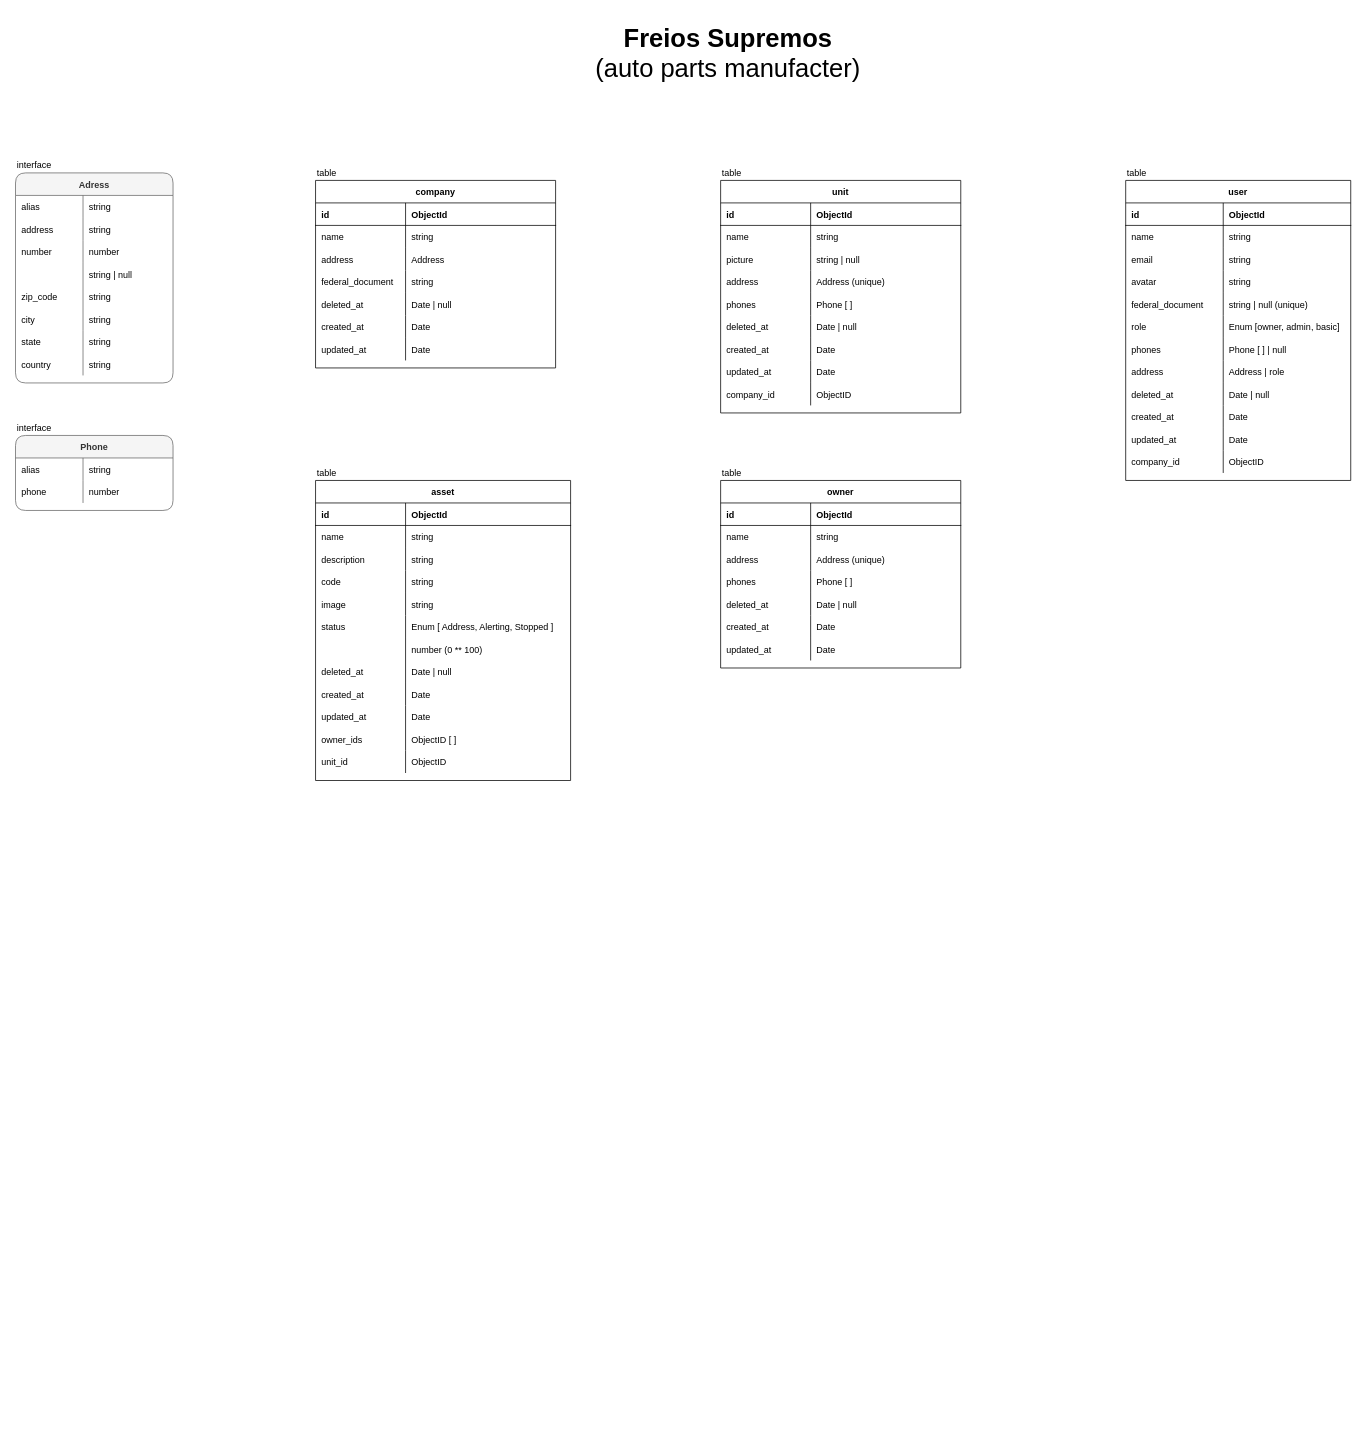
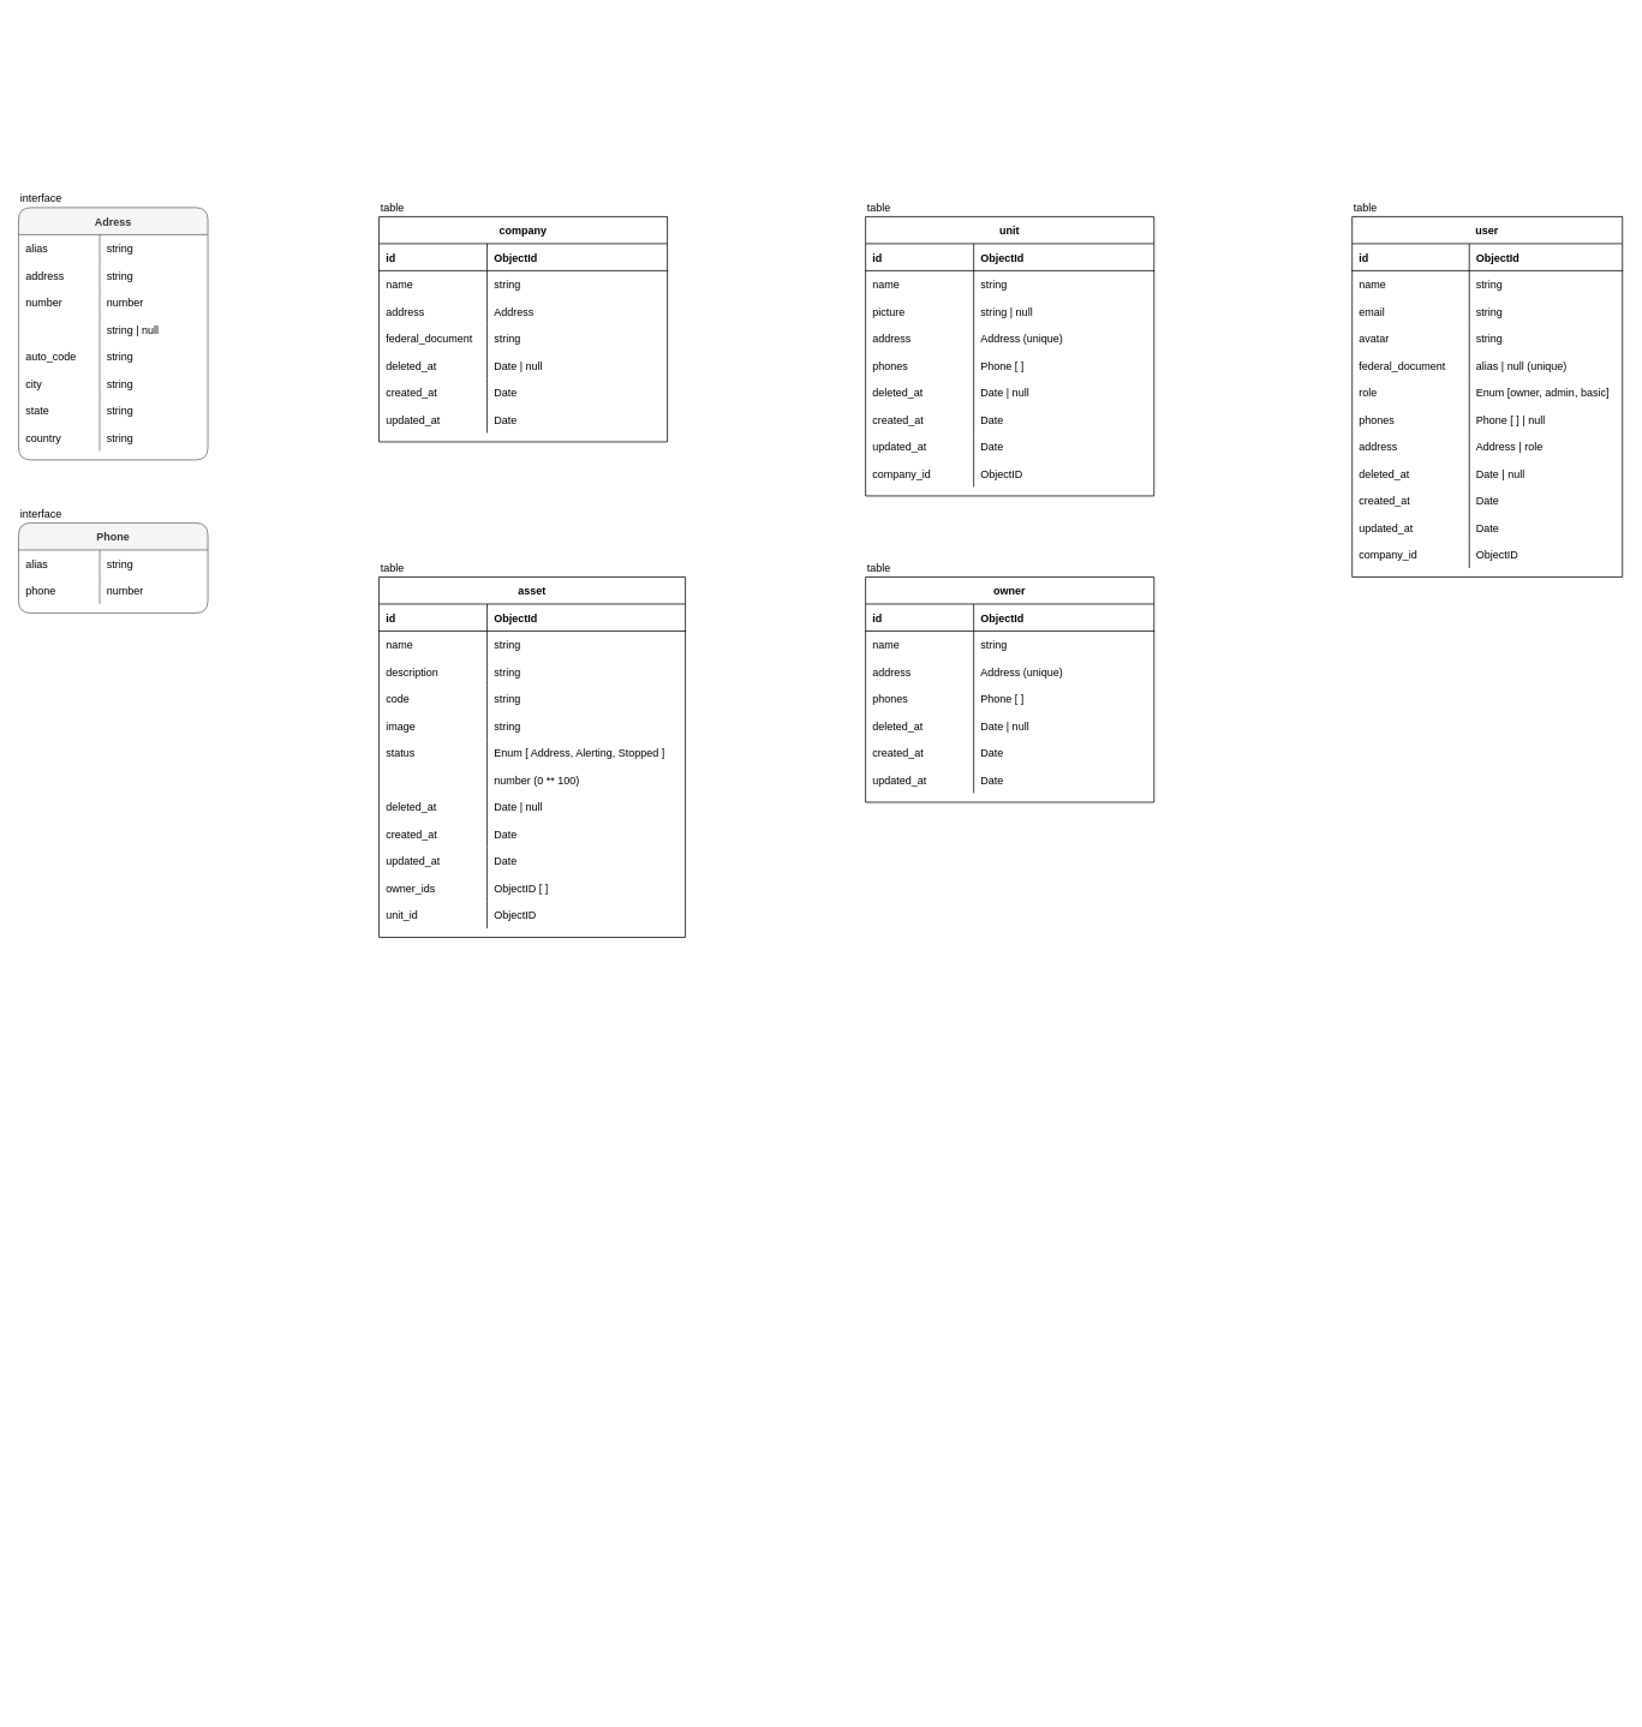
- <mxCell id="24" value="&lt;font style=&quot;font-size: 34px&quot;&gt;Freios Supremos &lt;span style=&quot;font-weight: normal&quot;&gt;(auto parts manufacter)&lt;/span&gt;&lt;/font&gt;" style="text;html=1;strokeColor=none;fillColor=none;align=center;verticalAlign=middle;whiteSpace=wrap;rounded=0;fontSize=16;fontStyle=1" parent="1" vertex="1"><mxGeometry x="790" y="20" width="360" height="100" as="geometry" /></mxCell>
- <mxCell id="140" value="zip_code" style="shape=partialRectangle;connectable=0;fillColor=none;top=0;left=0;bottom=0;right=0;align=left;spacingLeft=6;overflow=hidden;" parent="139" vertex="1"><mxGeometry width="90" height="30" as="geometry" /></mxCell>
+ <mxCell id="140" value="auto_code" style="shape=partialRectangle;connectable=0;fillColor=none;top=0;left=0;bottom=0;right=0;align=left;spacingLeft=6;overflow=hidden;" parent="139" vertex="1"><mxGeometry width="90" height="30" as="geometry" /></mxCell>
- <mxCell id="76" value="string | null (unique)" style="shape=partialRectangle;connectable=0;fillColor=none;top=0;left=0;bottom=0;right=0;align=left;spacingLeft=6;overflow=hidden;" parent="74" vertex="1"><mxGeometry x="130" width="170" height="30" as="geometry" /></mxCell>
+ <mxCell id="76" value="alias | null (unique)" style="shape=partialRectangle;connectable=0;fillColor=none;top=0;left=0;bottom=0;right=0;align=left;spacingLeft=6;overflow=hidden;" parent="74" vertex="1"><mxGeometry x="130" width="170" height="30" as="geometry" /></mxCell>
